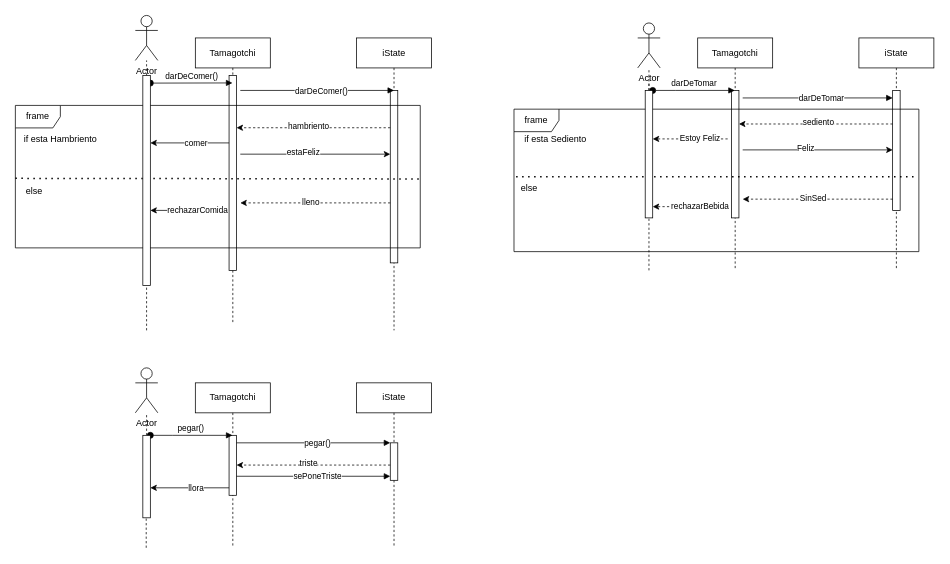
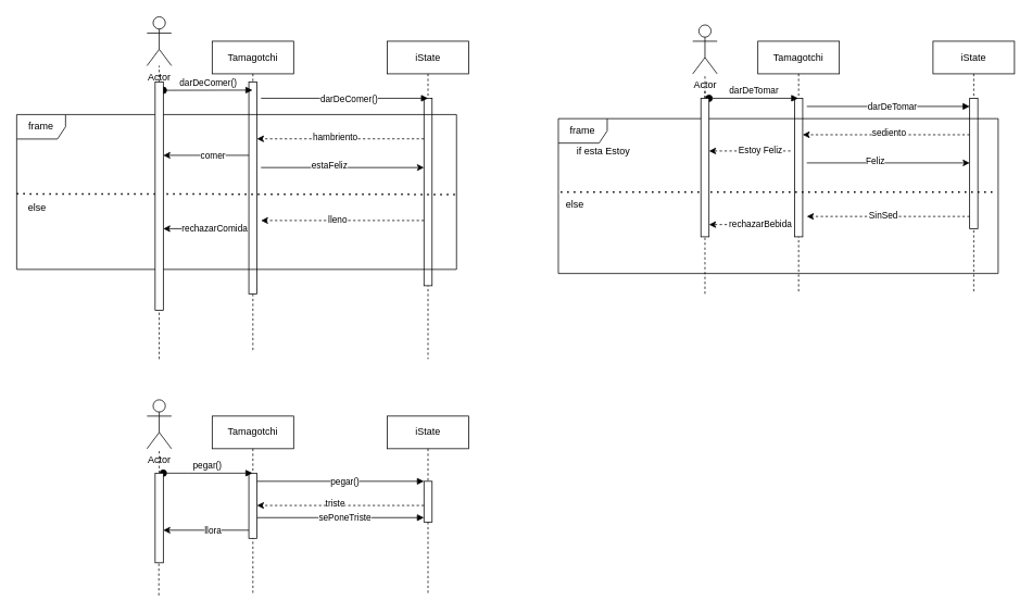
- <mxCell id="9" value="if esta Hambriento" style="text;html=1;align=center;verticalAlign=middle;resizable=0;points=[];autosize=1;strokeColor=none;fillColor=none;" parent="1" vertex="1"><mxGeometry x="20" y="170" width="120" height="30" as="geometry" /></mxCell>
- <mxCell id="49" value="if esta Sediento" style="text;html=1;align=center;verticalAlign=middle;resizable=0;points=[];autosize=1;strokeColor=none;fillColor=none;" parent="1" vertex="1"><mxGeometry x="685" y="170" width="110" height="30" as="geometry" /></mxCell>
+ <mxCell id="49" value="if esta Estoy" style="text;html=1;align=center;verticalAlign=middle;resizable=0;points=[];autosize=1;strokeColor=none;fillColor=none;" parent="1" vertex="1"><mxGeometry x="685" y="170" width="110" height="30" as="geometry" /></mxCell>
